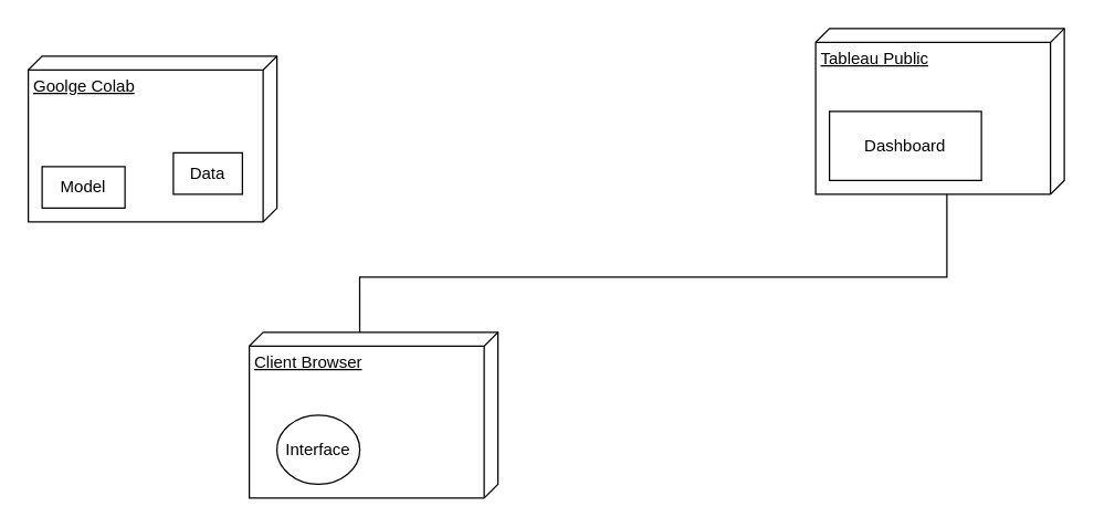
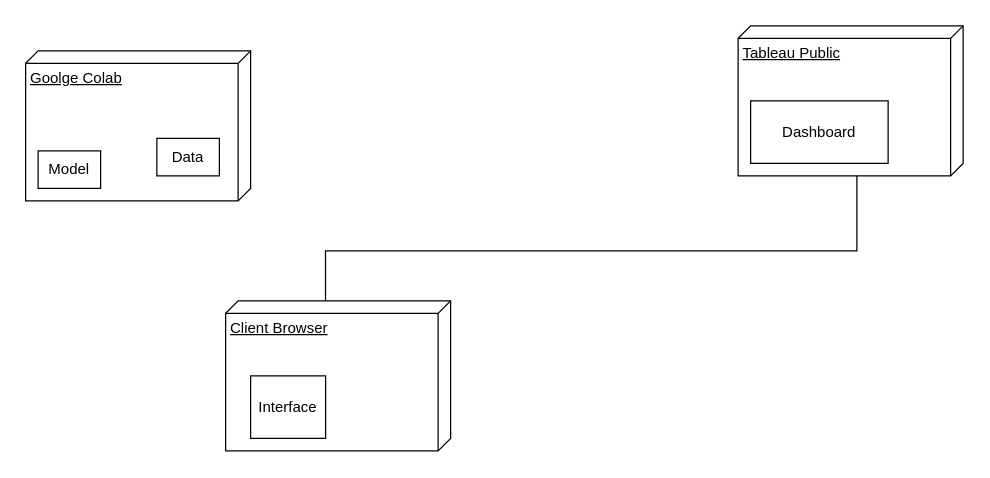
- <mxCell id="4" value="Model" style="html=1;whiteSpace=wrap;" vertex="1" parent="1"><mxGeometry x="30" y="120" width="60" height="30" as="geometry" /></mxCell>
+ <mxCell id="4" value="Model" style="html=1;whiteSpace=wrap;" vertex="1" parent="1"><mxGeometry x="30" y="120" width="50" height="30" as="geometry" /></mxCell>
- <mxCell id="5" value="Interface" style="ellipse;html=1;whiteSpace=wrap;" vertex="1" parent="1"><mxGeometry x="200" y="300" width="60" height="50" as="geometry" /></mxCell>
+ <mxCell id="5" value="Interface" style="html=1;whiteSpace=wrap;" vertex="1" parent="1"><mxGeometry x="200" y="300" width="60" height="50" as="geometry" /></mxCell>
